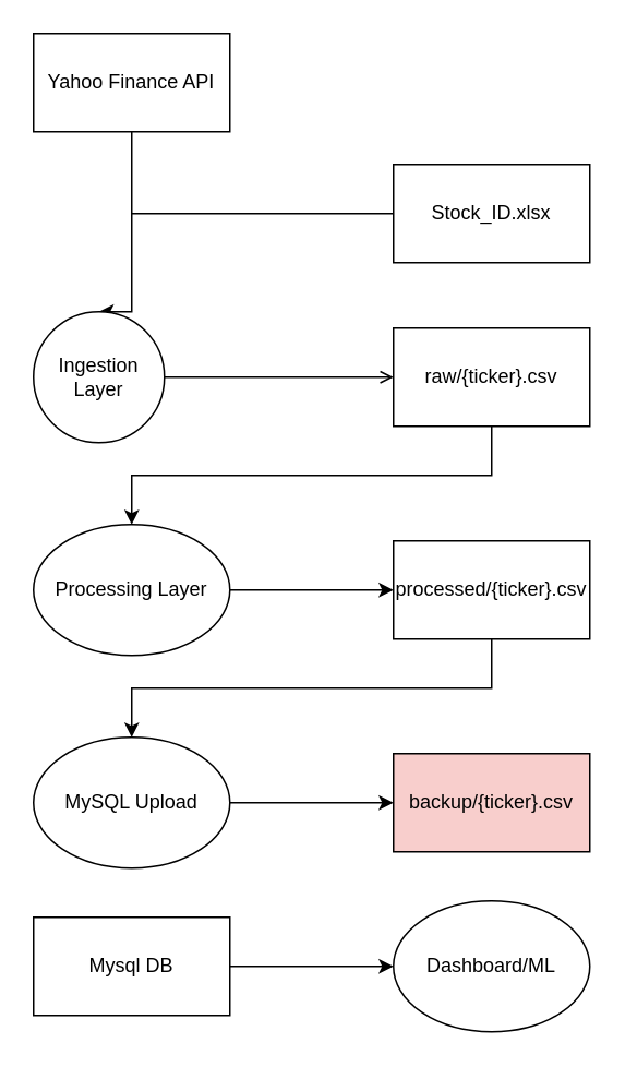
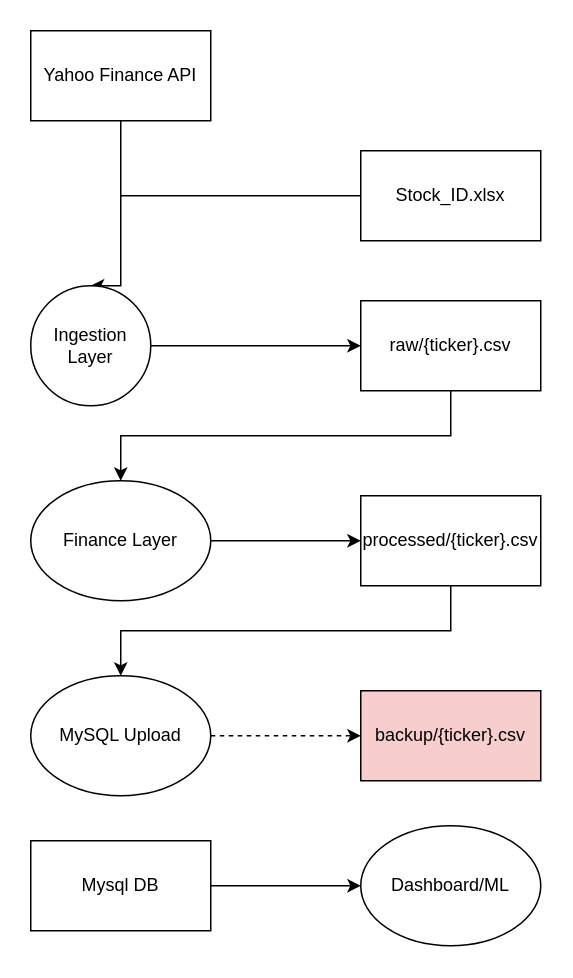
- <mxCell id="6" style="edgeStyle=orthogonalEdgeStyle;rounded=0;orthogonalLoop=1;jettySize=auto;html=1;entryX=0;entryY=0.5;entryDx=0;entryDy=0;endArrow=open;" edge="1" parent="1" source="7" target="13"><mxGeometry relative="1" as="geometry" /></mxCell>
+ <mxCell id="6" style="edgeStyle=orthogonalEdgeStyle;rounded=0;orthogonalLoop=1;jettySize=auto;html=1;entryX=0;entryY=0.5;entryDx=0;entryDy=0;" edge="1" parent="1" source="7" target="13"><mxGeometry relative="1" as="geometry" /></mxCell>
- <mxCell id="9" value="Processing Layer" style="ellipse;whiteSpace=wrap;html=1;strokeColor=default;align=center;verticalAlign=middle;fontFamily=Helvetica;fontSize=12;fontColor=default;fillColor=default;" vertex="1" parent="1"><mxGeometry x="20" y="320" width="120" height="80" as="geometry" /></mxCell>
+ <mxCell id="9" value="Finance Layer" style="ellipse;whiteSpace=wrap;html=1;strokeColor=default;align=center;verticalAlign=middle;fontFamily=Helvetica;fontSize=12;fontColor=default;fillColor=default;" vertex="1" parent="1"><mxGeometry x="20" y="320" width="120" height="80" as="geometry" /></mxCell>
- <mxCell id="10" style="edgeStyle=orthogonalEdgeStyle;rounded=0;orthogonalLoop=1;jettySize=auto;html=1;entryX=0;entryY=0.5;entryDx=0;entryDy=0;" edge="1" parent="1" source="11" target="16"><mxGeometry relative="1" as="geometry" /></mxCell>
+ <mxCell id="10" style="edgeStyle=orthogonalEdgeStyle;rounded=0;orthogonalLoop=1;jettySize=auto;html=1;entryX=0;entryY=0.5;entryDx=0;entryDy=0;dashed=1;" edge="1" parent="1" source="11" target="16"><mxGeometry relative="1" as="geometry" /></mxCell>
